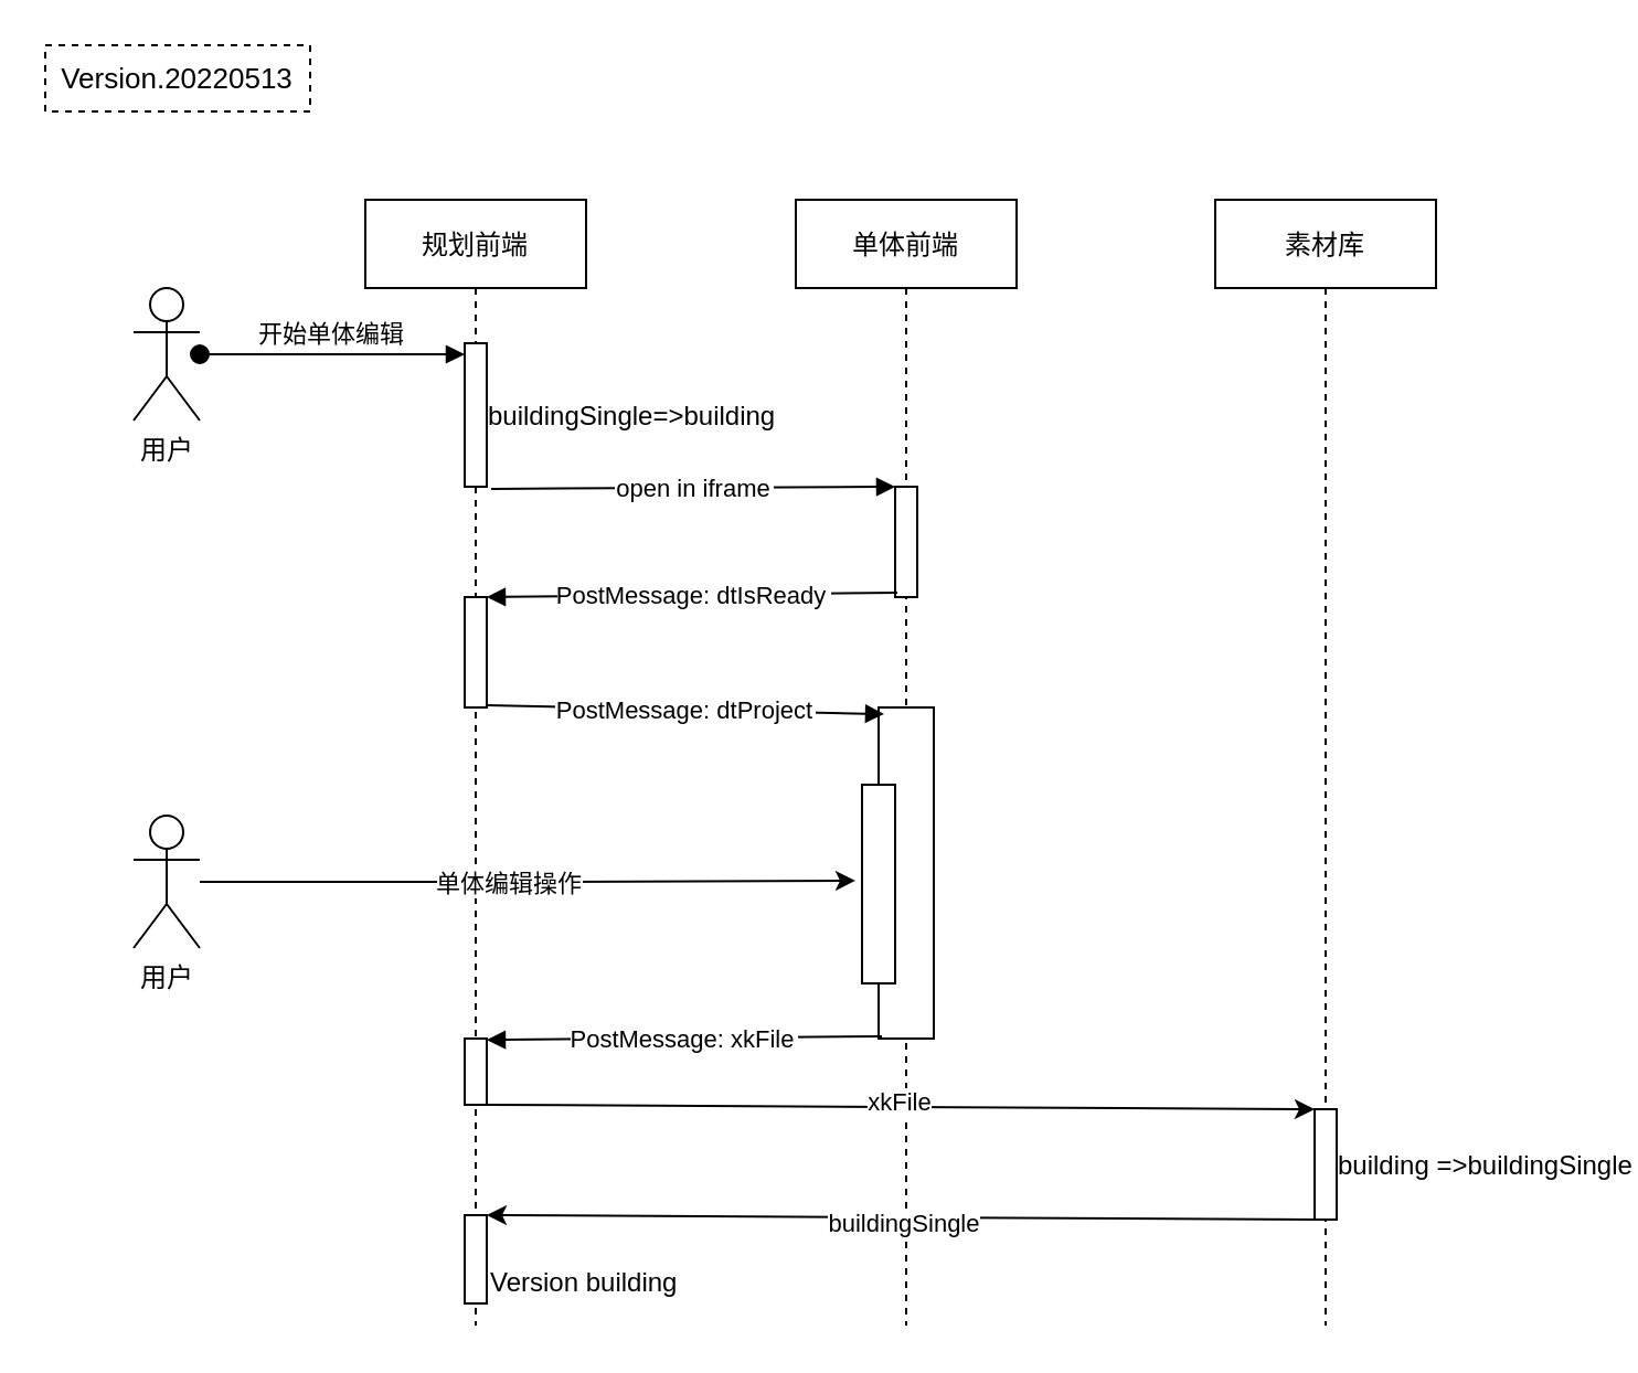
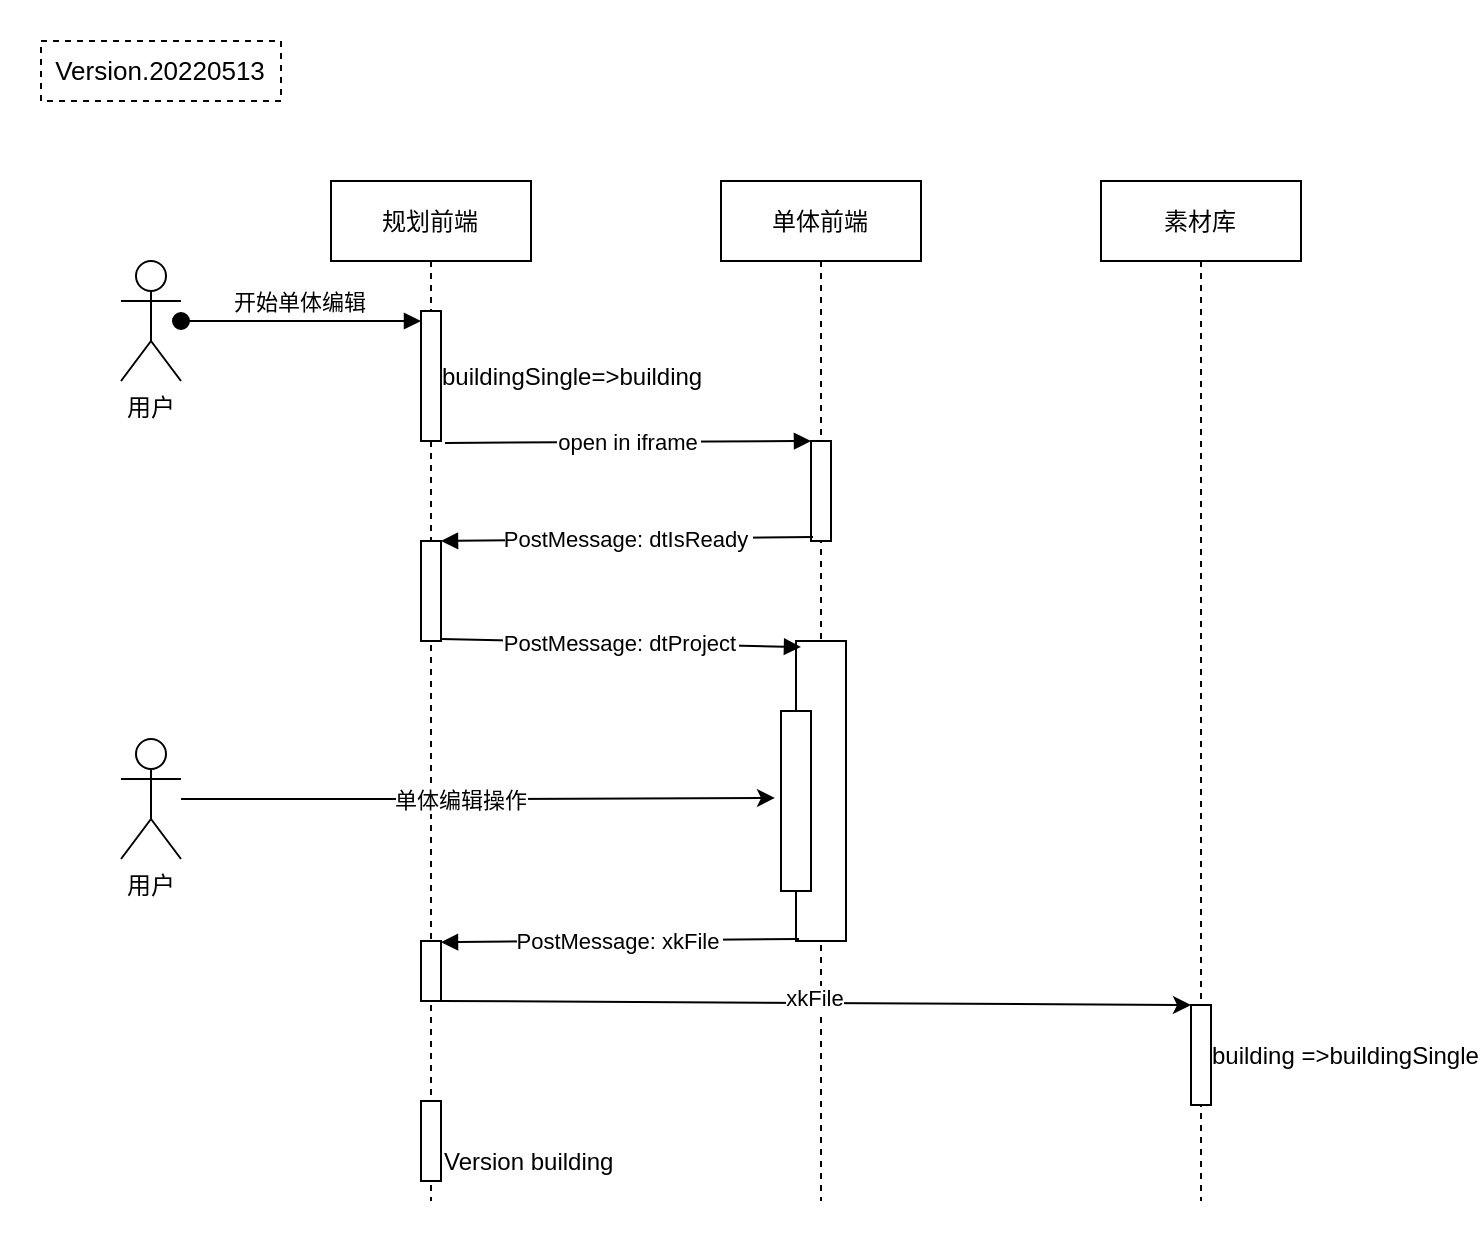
- <mxCell id="24" value="" style="endArrow=classic;html=1;rounded=0;exitX=0;exitY=1;exitDx=0;exitDy=0;exitPerimeter=0;entryX=1;entryY=0;entryDx=0;entryDy=0;entryPerimeter=0;" parent="1" source="15" target="6" edge="1"><mxGeometry width="50" height="50" relative="1" as="geometry"><mxPoint x="150" y="710" as="sourcePoint" /><mxPoint x="525" y="712" as="targetPoint" /></mxGeometry></mxCell>
- <mxCell id="25" value="buildingSingle" style="edgeLabel;html=1;align=center;verticalAlign=middle;resizable=0;points=[];" parent="24" vertex="1" connectable="0"><mxGeometry x="-0.009" y="2" relative="1" as="geometry"><mxPoint as="offset" /></mxGeometry></mxCell>
